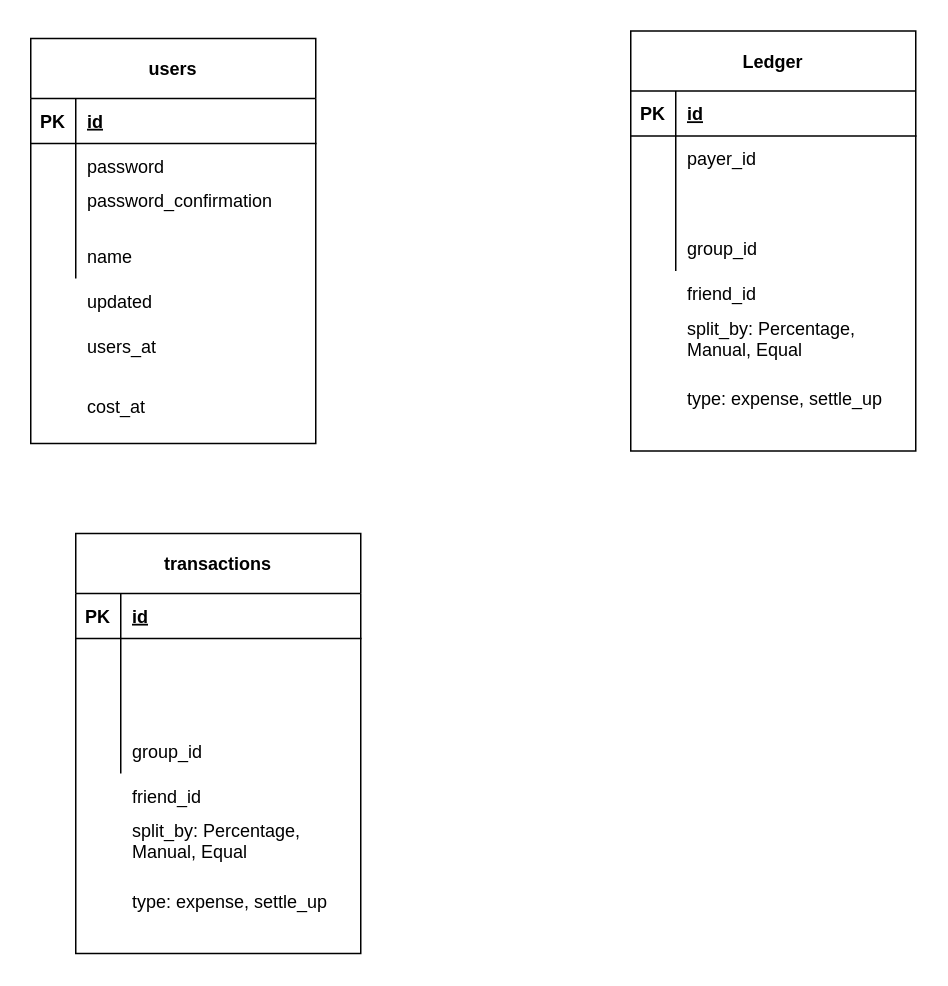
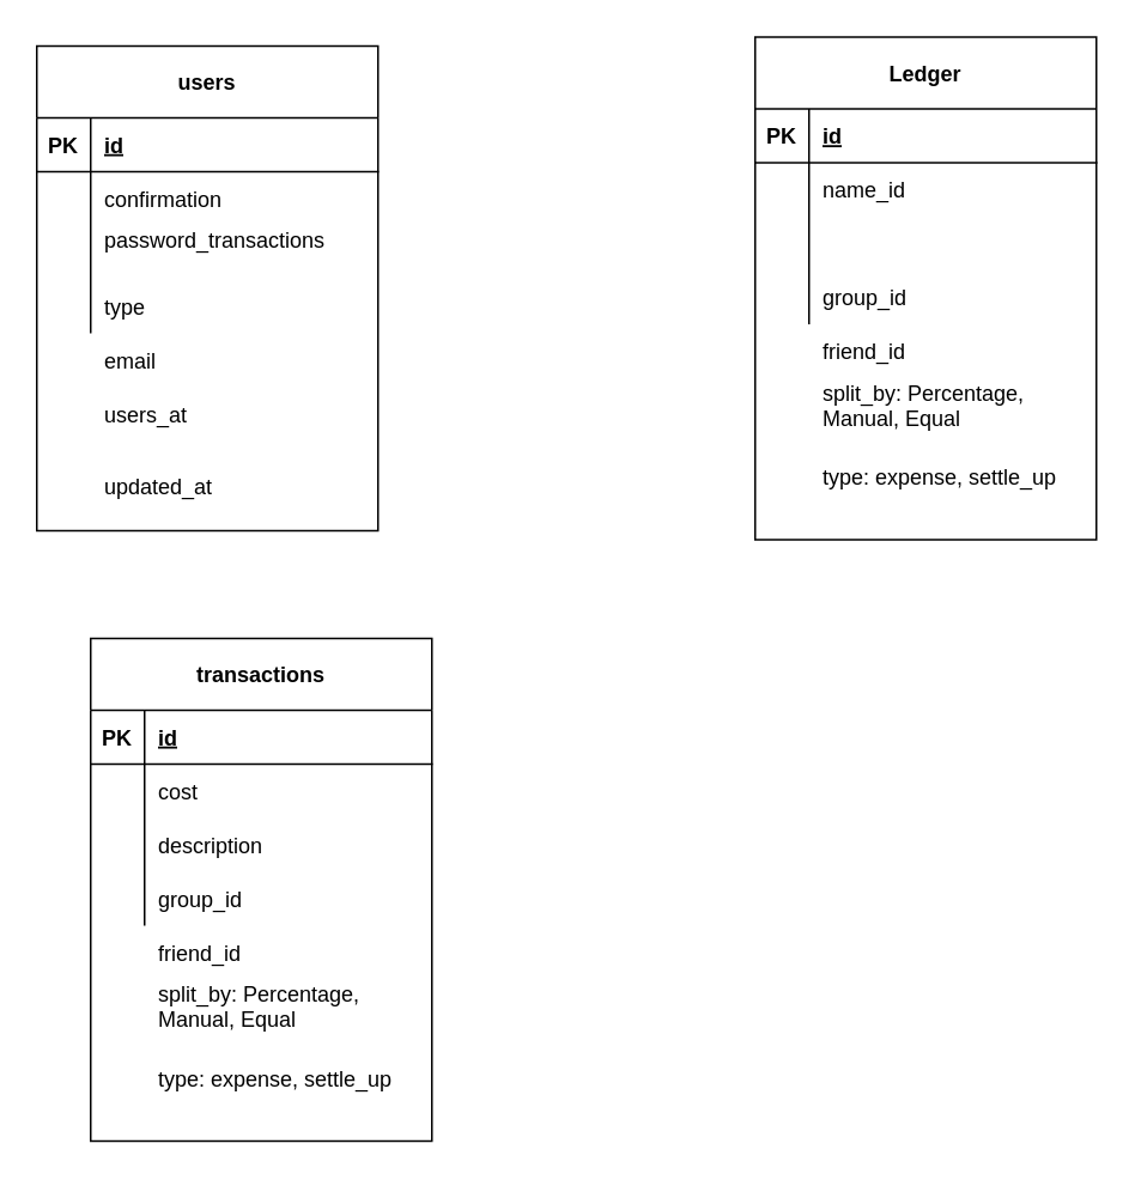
- <mxCell id="40" value="payer_id" style="shape=partialRectangle;connectable=0;fillColor=none;top=0;left=0;bottom=0;right=0;align=left;spacingLeft=6;overflow=hidden;" vertex="1" parent="38"><mxGeometry x="30" width="160" height="30" as="geometry" /></mxCell>
+ <mxCell id="40" value="name_id" style="shape=partialRectangle;connectable=0;fillColor=none;top=0;left=0;bottom=0;right=0;align=left;spacingLeft=6;overflow=hidden;" vertex="1" parent="38"><mxGeometry x="30" width="160" height="30" as="geometry" /></mxCell>
- <mxCell id="8" value="password" style="shape=partialRectangle;connectable=0;fillColor=none;top=0;left=0;bottom=0;right=0;align=left;spacingLeft=6;overflow=hidden;" vertex="1" parent="6"><mxGeometry x="30" width="160" height="30" as="geometry" /></mxCell>
+ <mxCell id="8" value="confirmation" style="shape=partialRectangle;connectable=0;fillColor=none;top=0;left=0;bottom=0;right=0;align=left;spacingLeft=6;overflow=hidden;" vertex="1" parent="6"><mxGeometry x="30" width="160" height="30" as="geometry" /></mxCell>
- <mxCell id="11" value="password_confirmation&#10;" style="shape=partialRectangle;connectable=0;fillColor=none;top=0;left=0;bottom=0;right=0;align=left;spacingLeft=6;overflow=hidden;" vertex="1" parent="9"><mxGeometry x="30" width="160" height="30" as="geometry" /></mxCell>
+ <mxCell id="11" value="password_transactions&#10;" style="shape=partialRectangle;connectable=0;fillColor=none;top=0;left=0;bottom=0;right=0;align=left;spacingLeft=6;overflow=hidden;" vertex="1" parent="9"><mxGeometry x="30" width="160" height="30" as="geometry" /></mxCell>
- <mxCell id="14" value="name" style="shape=partialRectangle;connectable=0;fillColor=none;top=0;left=0;bottom=0;right=0;align=left;spacingLeft=6;overflow=hidden;" vertex="1" parent="12"><mxGeometry x="30" width="160" height="30" as="geometry" /></mxCell>
+ <mxCell id="14" value="type" style="shape=partialRectangle;connectable=0;fillColor=none;top=0;left=0;bottom=0;right=0;align=left;spacingLeft=6;overflow=hidden;" vertex="1" parent="12"><mxGeometry x="30" width="160" height="30" as="geometry" /></mxCell>
- <mxCell id="15" value="updated" style="shape=partialRectangle;connectable=0;fillColor=none;top=0;left=0;bottom=0;right=0;align=left;spacingLeft=6;overflow=hidden;" vertex="1" parent="1"><mxGeometry x="50" y="185" width="160" height="30" as="geometry" /></mxCell>
+ <mxCell id="15" value="email" style="shape=partialRectangle;connectable=0;fillColor=none;top=0;left=0;bottom=0;right=0;align=left;spacingLeft=6;overflow=hidden;" vertex="1" parent="1"><mxGeometry x="50" y="185" width="160" height="30" as="geometry" /></mxCell>
- <mxCell id="17" value="cost_at" style="shape=partialRectangle;connectable=0;fillColor=none;top=0;left=0;bottom=0;right=0;align=left;spacingLeft=6;overflow=hidden;" vertex="1" parent="1"><mxGeometry x="50" y="255" width="160" height="30" as="geometry" /></mxCell>
+ <mxCell id="17" value="updated_at" style="shape=partialRectangle;connectable=0;fillColor=none;top=0;left=0;bottom=0;right=0;align=left;spacingLeft=6;overflow=hidden;" vertex="1" parent="1"><mxGeometry x="50" y="255" width="160" height="30" as="geometry" /></mxCell>
+ <mxCell id="24" value="cost" style="shape=partialRectangle;connectable=0;fillColor=none;top=0;left=0;bottom=0;right=0;align=left;spacingLeft=6;overflow=hidden;" vertex="1" parent="22"><mxGeometry x="30" width="160" height="30" as="geometry" /></mxCell>
+ <mxCell id="27" value="description" style="shape=partialRectangle;connectable=0;fillColor=none;top=0;left=0;bottom=0;right=0;align=left;spacingLeft=6;overflow=hidden;" vertex="1" parent="25"><mxGeometry x="30" width="160" height="30" as="geometry" /></mxCell>
